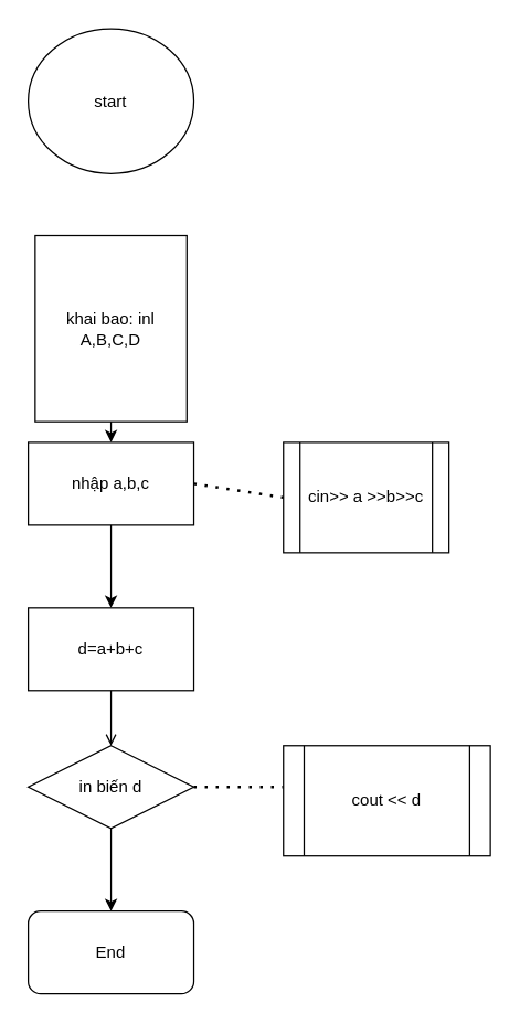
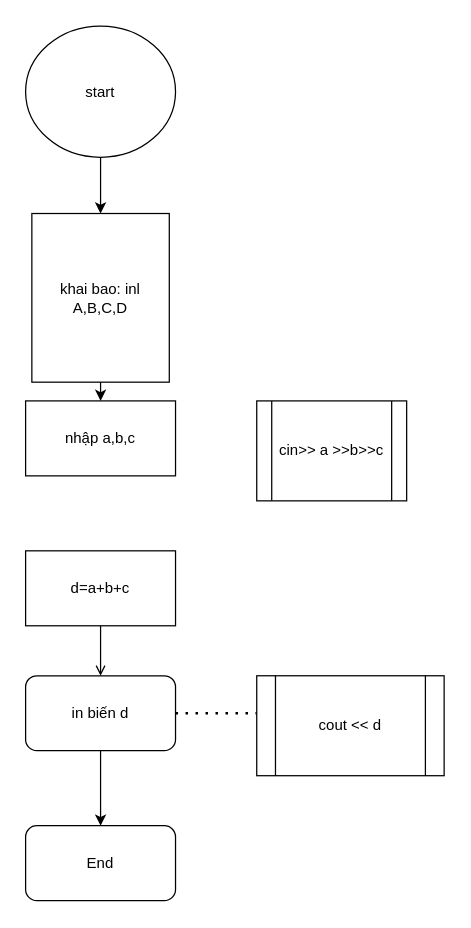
+ <mxCell id="5" value="" style="endArrow=classic;html=1;entryX=0.5;entryY=0;entryDx=0;entryDy=0;exitX=0.5;exitY=1;exitDx=0;exitDy=0;" edge="1" parent="1" source="2" target="3"><mxGeometry relative="1" as="geometry"><mxPoint x="35" y="120" as="sourcePoint" /><mxPoint x="135" y="120" as="targetPoint" /></mxGeometry></mxCell>
- <mxCell id="8" value="" style="endArrow=none;dashed=1;html=1;dashPattern=1 3;strokeWidth=2;exitX=1;exitY=0.5;exitDx=0;exitDy=0;entryX=0;entryY=0.5;entryDx=0;entryDy=0;entryPerimeter=0;" edge="1" parent="1" source="4" target="9"><mxGeometry width="50" height="50" relative="1" as="geometry"><mxPoint x="155" y="390" as="sourcePoint" /><mxPoint x="205" y="380" as="targetPoint" /></mxGeometry></mxCell>
- <mxCell id="13" value="" style="endArrow=classic;html=1;exitX=0.5;exitY=1;exitDx=0;exitDy=0;entryX=0.5;entryY=0;entryDx=0;entryDy=0;" edge="1" parent="1" source="4" target="7"><mxGeometry relative="1" as="geometry"><mxPoint x="45" y="390" as="sourcePoint" /><mxPoint x="145" y="390" as="targetPoint" /></mxGeometry></mxCell>
- <mxCell id="12" value="in biến d" style="rhombus;whiteSpace=wrap;html=1;" vertex="1" parent="1"><mxGeometry x="20" y="540" width="120" height="60" as="geometry" /></mxCell>
+ <mxCell id="12" value="in biến d" style="rounded=1;whiteSpace=wrap;html=1;" vertex="1" parent="1"><mxGeometry x="20" y="540" width="120" height="60" as="geometry" /></mxCell>
